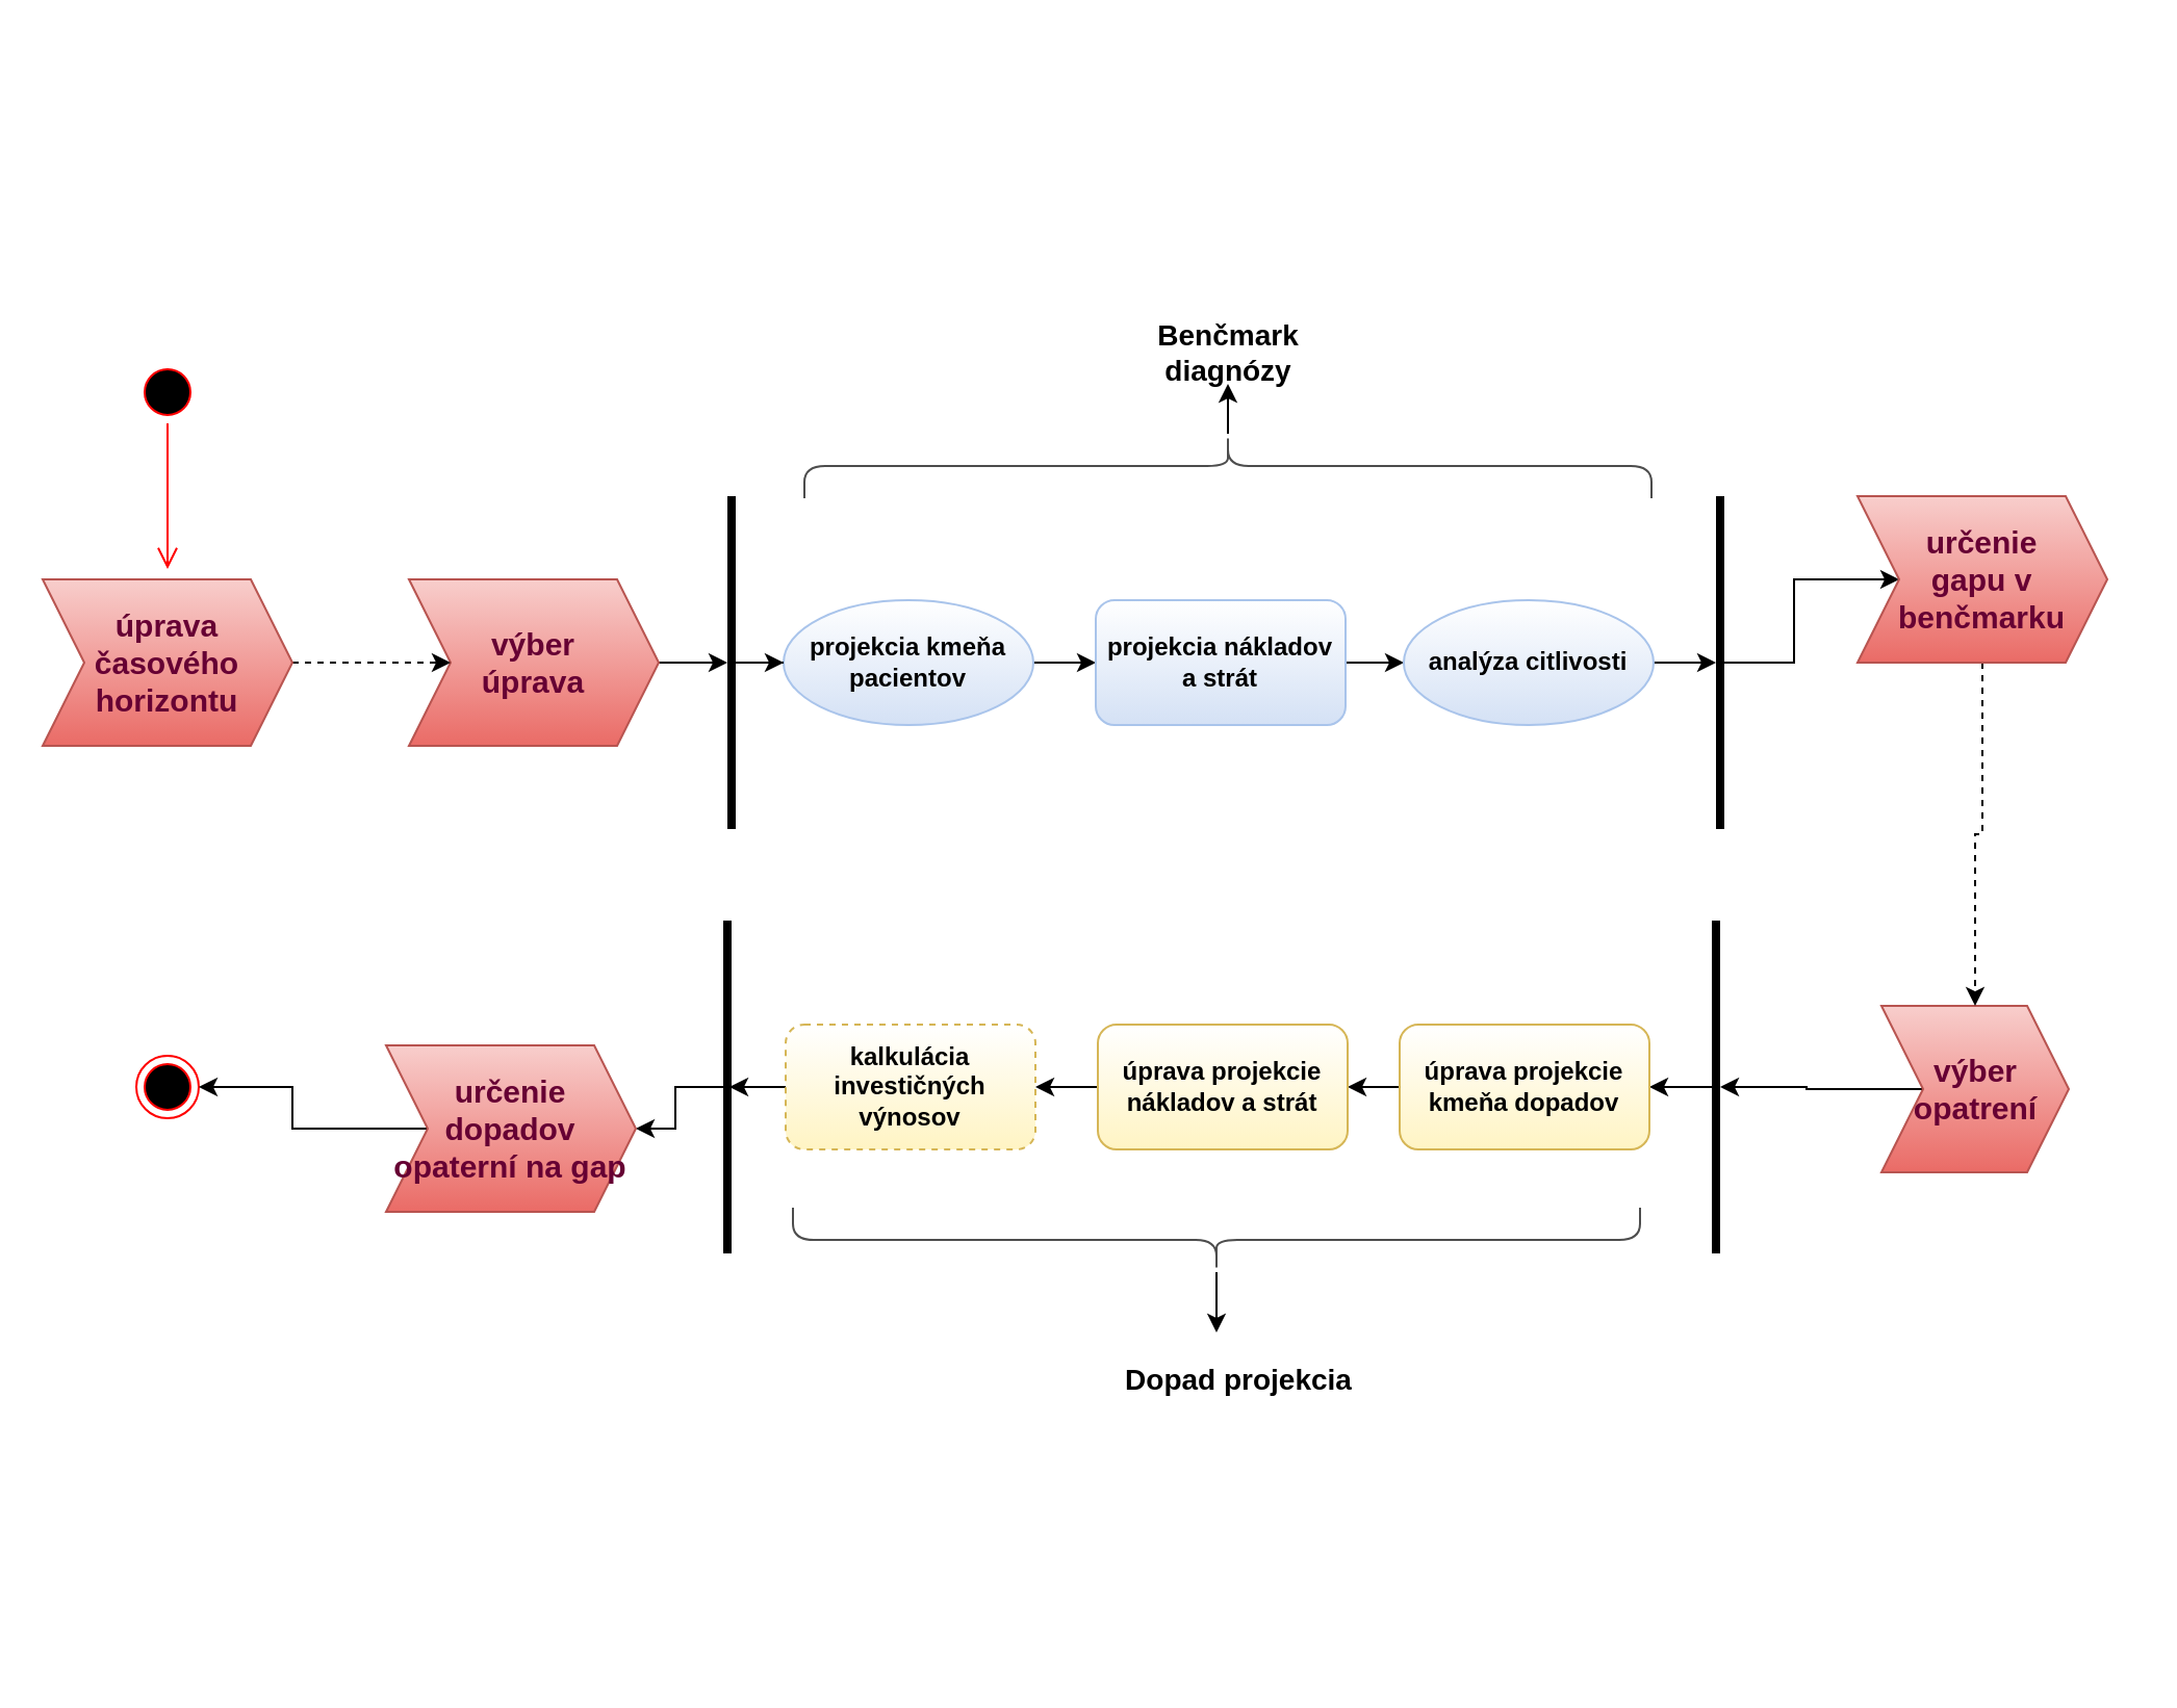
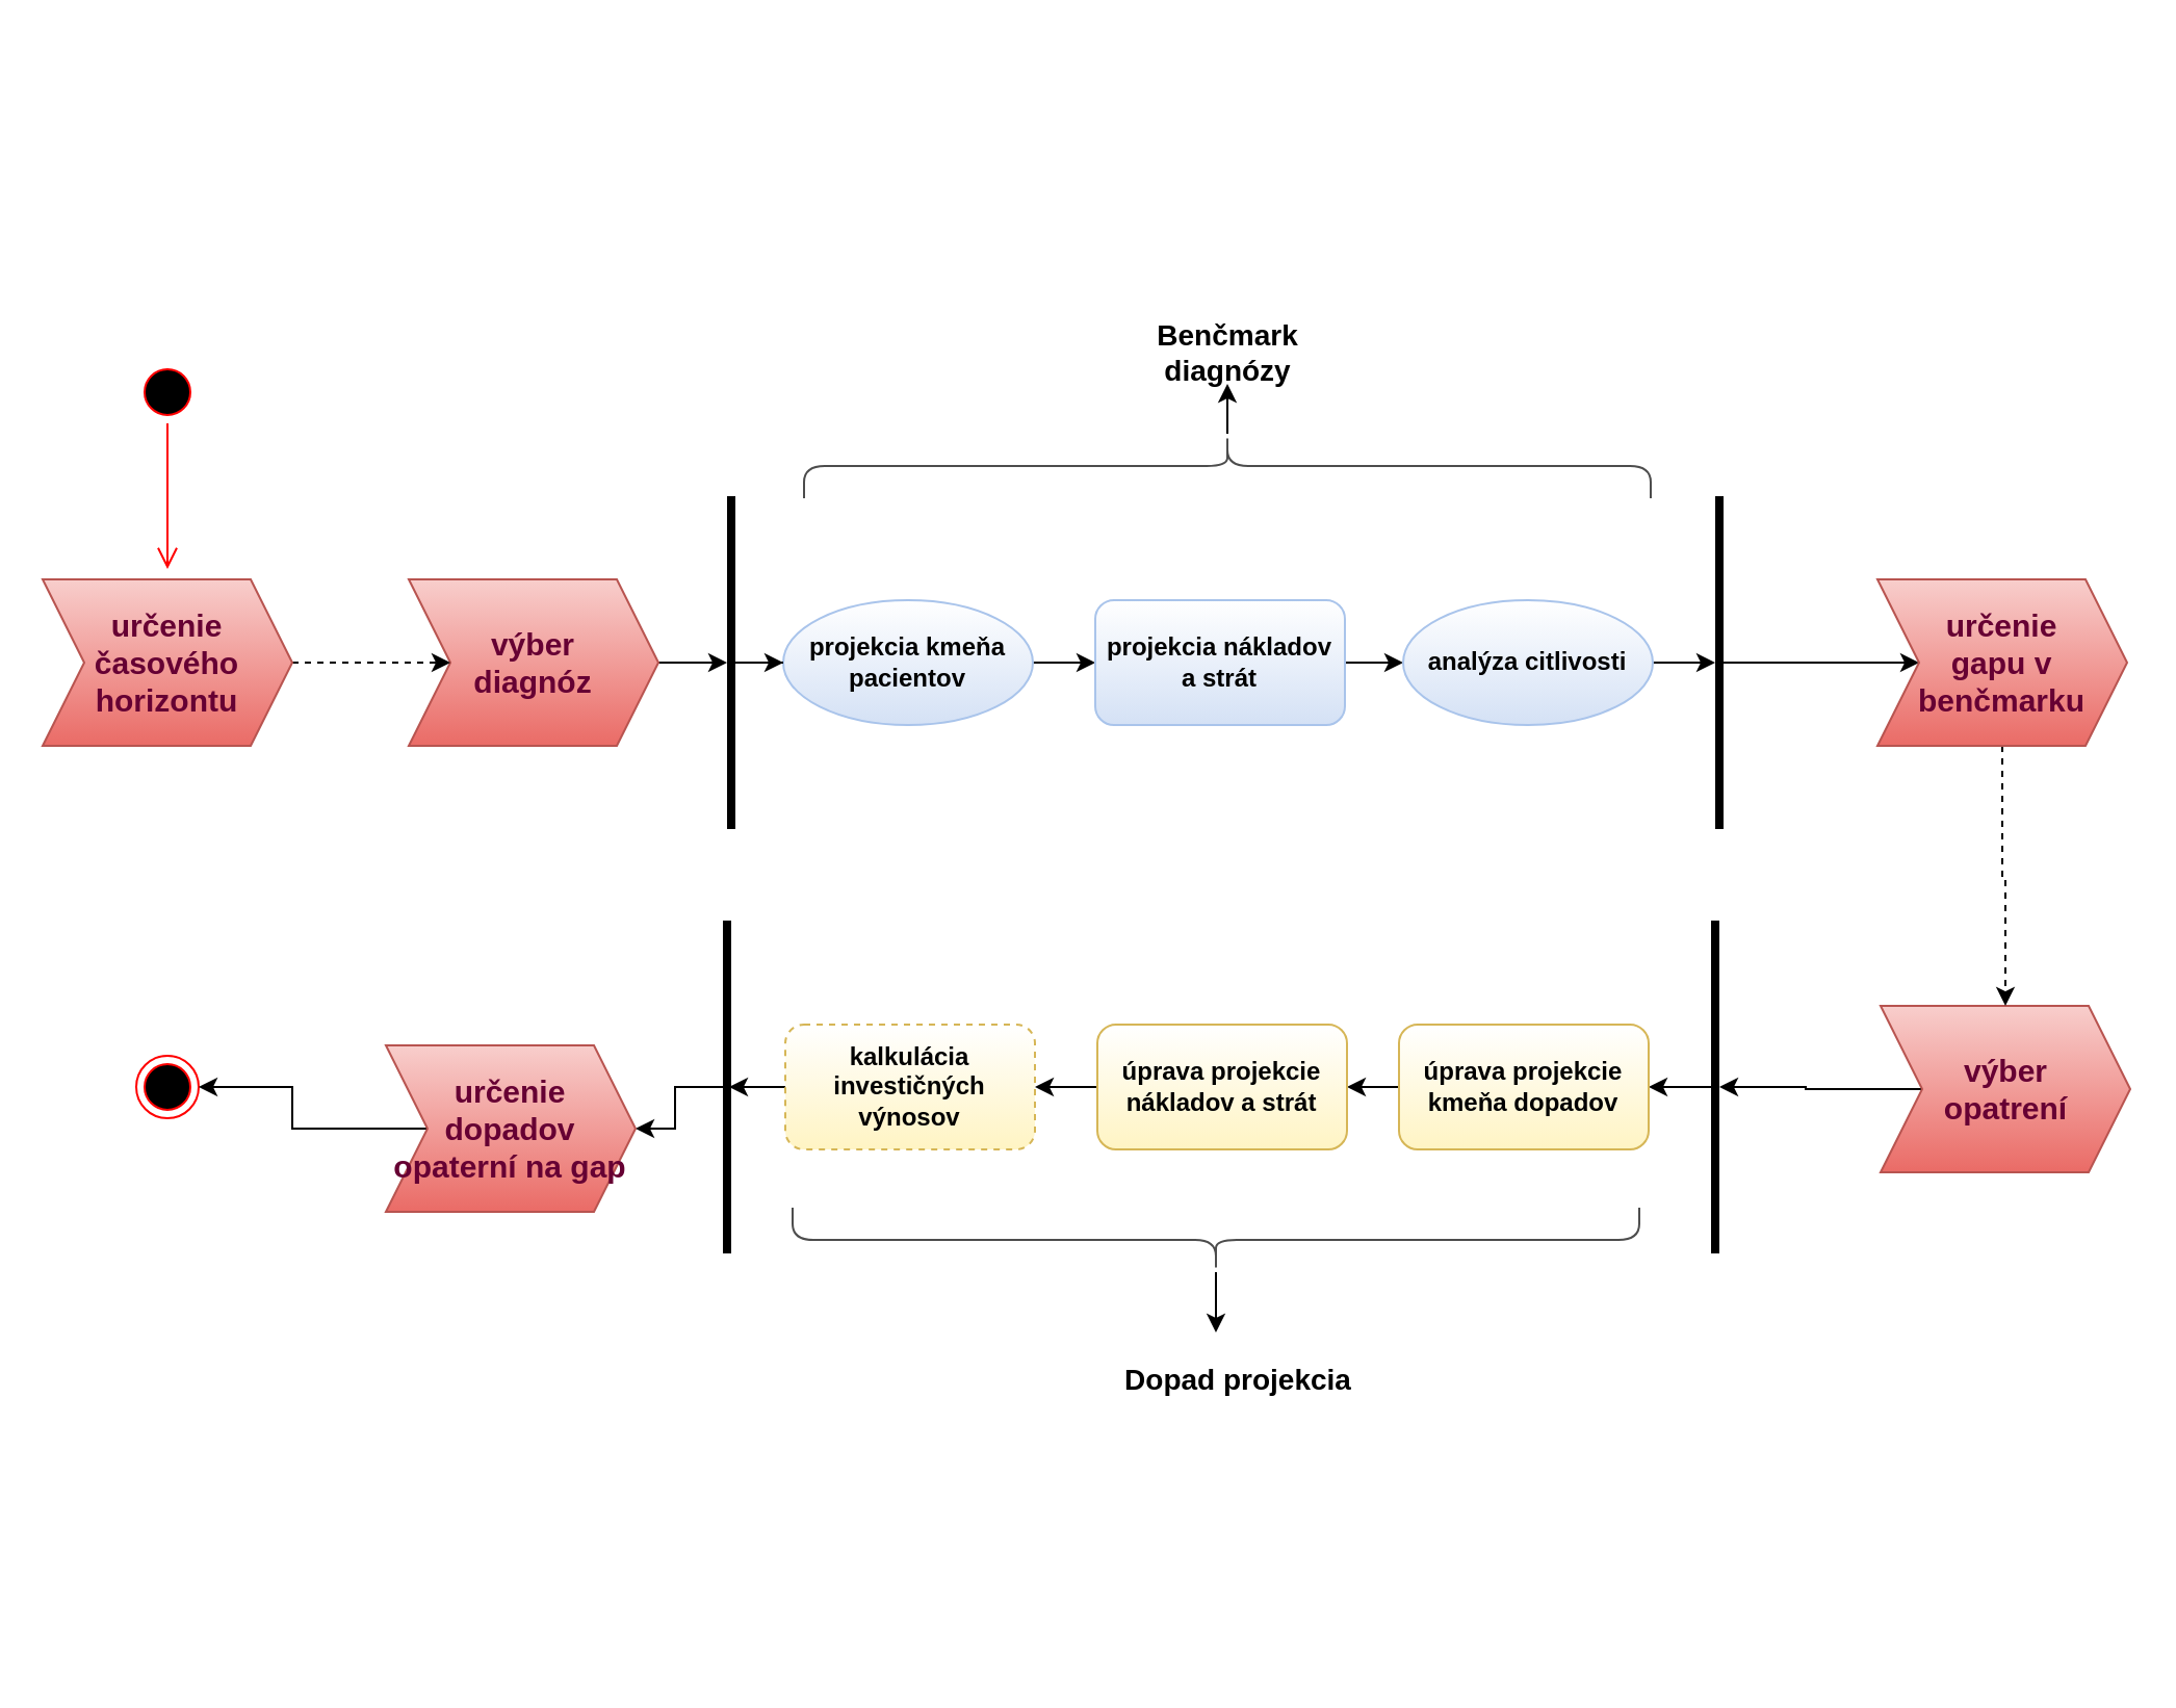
- <mxCell id="38" value="určenie &lt;br&gt;gapu v benčmarku" style="shape=step;perimeter=stepPerimeter;whiteSpace=wrap;html=1;fixedSize=1;fillColor=#f8cecc;gradientColor=#ea6b66;strokeColor=#b85450;fontStyle=1;fontSize=15;fontColor=#660033;" vertex="1" parent="1"><mxGeometry x="892" y="238" width="120" height="80" as="geometry" /></mxCell>
+ <mxCell id="38" value="určenie &lt;br&gt;gapu v benčmarku" style="shape=step;perimeter=stepPerimeter;whiteSpace=wrap;html=1;fixedSize=1;fillColor=#f8cecc;gradientColor=#ea6b66;strokeColor=#b85450;fontStyle=1;fontSize=15;fontColor=#660033;" vertex="1" parent="1"><mxGeometry x="902" y="278" width="120" height="80" as="geometry" /></mxCell>
- <mxCell id="34" value="úprava časového horizontu" style="shape=step;perimeter=stepPerimeter;whiteSpace=wrap;html=1;fixedSize=1;fillColor=#f8cecc;gradientColor=#ea6b66;strokeColor=#b85450;fontStyle=1;fontSize=15;fontColor=#660033;" parent="1" vertex="1"><mxGeometry x="20" y="278" width="120" height="80" as="geometry" /></mxCell>
+ <mxCell id="34" value="určenie časového horizontu" style="shape=step;perimeter=stepPerimeter;whiteSpace=wrap;html=1;fixedSize=1;fillColor=#f8cecc;gradientColor=#ea6b66;strokeColor=#b85450;fontStyle=1;fontSize=15;fontColor=#660033;" parent="1" vertex="1"><mxGeometry x="20" y="278" width="120" height="80" as="geometry" /></mxCell>
- <mxCell id="5" value="výber &lt;br&gt;úprava" style="shape=step;perimeter=stepPerimeter;whiteSpace=wrap;html=1;fixedSize=1;fillColor=#f8cecc;gradientColor=#ea6b66;strokeColor=#b85450;fontStyle=1;fontSize=15;fontColor=#660033;" parent="1" vertex="1"><mxGeometry x="196" y="278" width="120" height="80" as="geometry" /></mxCell>
+ <mxCell id="5" value="výber &lt;br&gt;diagnóz" style="shape=step;perimeter=stepPerimeter;whiteSpace=wrap;html=1;fixedSize=1;fillColor=#f8cecc;gradientColor=#ea6b66;strokeColor=#b85450;fontStyle=1;fontSize=15;fontColor=#660033;" parent="1" vertex="1"><mxGeometry x="196" y="278" width="120" height="80" as="geometry" /></mxCell>
- <mxCell id="15" value="výber&lt;br&gt;opatrení" style="shape=step;perimeter=stepPerimeter;whiteSpace=wrap;html=1;fixedSize=1;fillColor=#f8cecc;gradientColor=#ea6b66;strokeColor=#b85450;fontStyle=1;fontSize=15;fontColor=#660033;" parent="1" vertex="1"><mxGeometry x="903.5" y="483" width="90" height="80" as="geometry" /></mxCell>
+ <mxCell id="15" value="výber&lt;br&gt;opatrení" style="shape=step;perimeter=stepPerimeter;whiteSpace=wrap;html=1;fixedSize=1;fillColor=#f8cecc;gradientColor=#ea6b66;strokeColor=#b85450;fontStyle=1;fontSize=15;fontColor=#660033;" parent="1" vertex="1"><mxGeometry x="903.5" y="483" width="120" height="80" as="geometry" /></mxCell>
